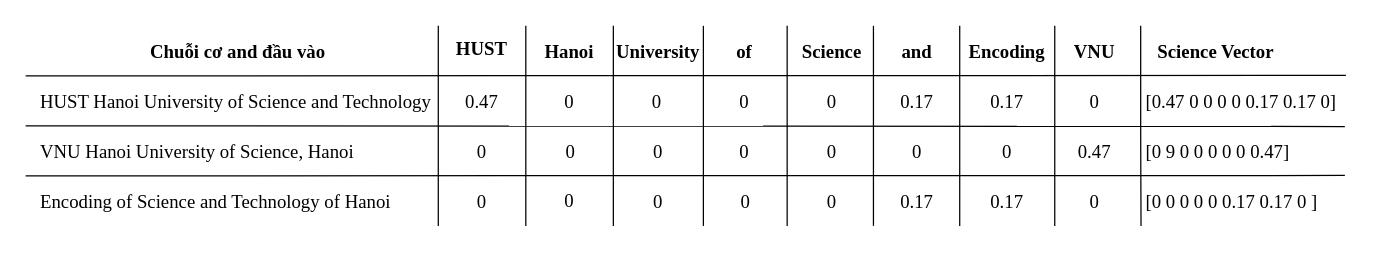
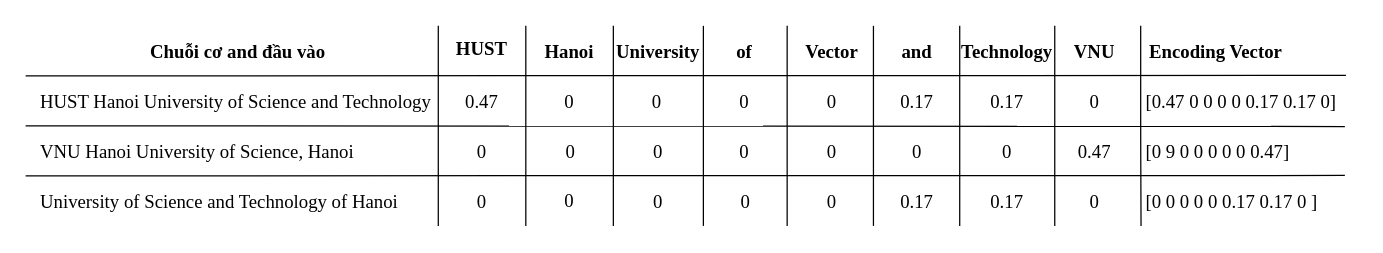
- <mxCell id="7" value="&lt;p&gt;&lt;font face=&quot;Latin Modern&quot; style=&quot;font-size: 15px&quot;&gt;Science&lt;/font&gt;&lt;/p&gt;" style="text;html=1;strokeColor=none;fillColor=none;align=center;verticalAlign=middle;whiteSpace=wrap;rounded=0;fontFamily=Latin Modern 2;FType=w;fontStyle=1" parent="1" vertex="1"><mxGeometry x="630" y="20" width="70" height="40" as="geometry" /></mxCell>
+ <mxCell id="7" value="&lt;p&gt;&lt;font face=&quot;Latin Modern&quot; style=&quot;font-size: 15px&quot;&gt;Vector&lt;/font&gt;&lt;/p&gt;" style="text;html=1;strokeColor=none;fillColor=none;align=center;verticalAlign=middle;whiteSpace=wrap;rounded=0;fontFamily=Latin Modern 2;FType=w;fontStyle=1" parent="1" vertex="1"><mxGeometry x="630" y="20" width="70" height="40" as="geometry" /></mxCell>
- <mxCell id="10" value="&lt;p&gt;&lt;font style=&quot;line-height: 120% ; font-size: 15px&quot; face=&quot;Latin Modern&quot;&gt;Encoding&lt;/font&gt;&lt;/p&gt;" style="text;html=1;strokeColor=none;fillColor=none;align=center;verticalAlign=middle;whiteSpace=wrap;rounded=0;fontFamily=Latin Modern 2;FType=w;fontStyle=1" parent="1" vertex="1"><mxGeometry x="770" y="20" width="70" height="40" as="geometry" /></mxCell>
+ <mxCell id="10" value="&lt;p&gt;&lt;font style=&quot;line-height: 120% ; font-size: 15px&quot; face=&quot;Latin Modern&quot;&gt;Technology&lt;/font&gt;&lt;/p&gt;" style="text;html=1;strokeColor=none;fillColor=none;align=center;verticalAlign=middle;whiteSpace=wrap;rounded=0;fontFamily=Latin Modern 2;FType=w;fontStyle=1" parent="1" vertex="1"><mxGeometry x="770" y="20" width="70" height="40" as="geometry" /></mxCell>
- <mxCell id="12" value="&lt;p&gt;&lt;font face=&quot;Latin Modern&quot; style=&quot;font-size: 15px&quot;&gt;Science Vector&lt;/font&gt;&lt;/p&gt;" style="text;html=1;strokeColor=none;fillColor=none;align=center;verticalAlign=middle;whiteSpace=wrap;rounded=0;fontFamily=Latin Modern 2;FType=w;fontStyle=1" parent="1" vertex="1"><mxGeometry x="912" y="20" width="120" height="40" as="geometry" /></mxCell>
+ <mxCell id="12" value="&lt;p&gt;&lt;font face=&quot;Latin Modern&quot; style=&quot;font-size: 15px&quot;&gt;Encoding Vector&lt;/font&gt;&lt;/p&gt;" style="text;html=1;strokeColor=none;fillColor=none;align=center;verticalAlign=middle;whiteSpace=wrap;rounded=0;fontFamily=Latin Modern 2;FType=w;fontStyle=1" parent="1" vertex="1"><mxGeometry x="912" y="20" width="120" height="40" as="geometry" /></mxCell>
- <mxCell id="16" value="&lt;p&gt;&lt;span style=&quot;font-family: &amp;#34;latin modern&amp;#34; ; font-size: 15px&quot;&gt;Encoding of Science and Technology of Hanoi&lt;/span&gt;&lt;br&gt;&lt;/p&gt;" style="text;html=1;strokeColor=none;fillColor=none;align=left;verticalAlign=middle;whiteSpace=wrap;rounded=0;fontFamily=Latin Modern 2;FType=w;" parent="1" vertex="1"><mxGeometry x="30" y="140" width="320" height="40" as="geometry" /></mxCell>
+ <mxCell id="16" value="&lt;p&gt;&lt;span style=&quot;font-family: &amp;#34;latin modern&amp;#34; ; font-size: 15px&quot;&gt;University of Science and Technology of Hanoi&lt;/span&gt;&lt;br&gt;&lt;/p&gt;" style="text;html=1;strokeColor=none;fillColor=none;align=left;verticalAlign=middle;whiteSpace=wrap;rounded=0;fontFamily=Latin Modern 2;FType=w;" parent="1" vertex="1"><mxGeometry x="30" y="140" width="320" height="40" as="geometry" /></mxCell>
